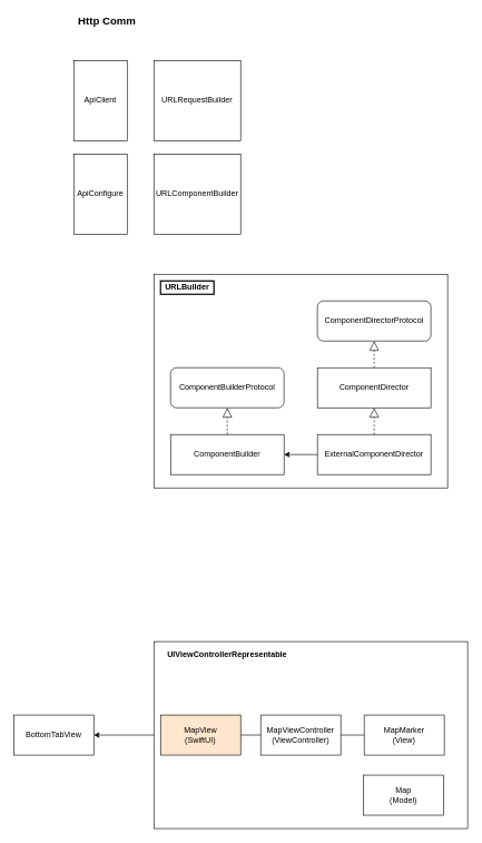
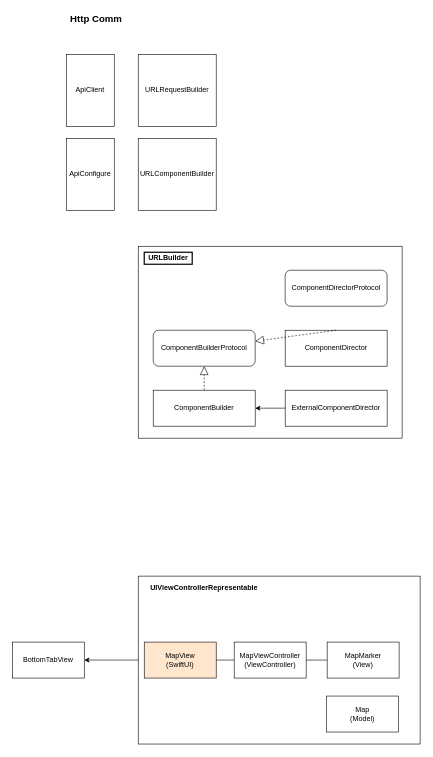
- <mxCell id="15" value="" style="endArrow=block;dashed=1;endFill=0;endSize=12;html=1;entryX=0.5;entryY=1;entryDx=0;entryDy=0;exitX=0.5;exitY=0;exitDx=0;exitDy=0;" parent="1" source="9" target="11" edge="1"><mxGeometry width="160" relative="1" as="geometry"><mxPoint x="350" y="660" as="sourcePoint" /><mxPoint x="350" y="620" as="targetPoint" /></mxGeometry></mxCell>
+ <mxCell id="15" value="" style="endArrow=block;dashed=1;endFill=0;endSize=12;html=1;exitX=0.5;exitY=0;exitDx=0;exitDy=0;" parent="1" source="9" target="12" edge="1"><mxGeometry width="160" relative="1" as="geometry"><mxPoint x="350" y="660" as="sourcePoint" /><mxPoint x="350" y="620" as="targetPoint" /></mxGeometry></mxCell>
- <mxCell id="16" value="" style="endArrow=block;dashed=1;endFill=0;endSize=12;html=1;entryX=0.5;entryY=1;entryDx=0;entryDy=0;exitX=0.5;exitY=0;exitDx=0;exitDy=0;" parent="1" source="10" target="9" edge="1"><mxGeometry width="160" relative="1" as="geometry"><mxPoint x="360" y="670" as="sourcePoint" /><mxPoint x="360" y="630" as="targetPoint" /></mxGeometry></mxCell>
